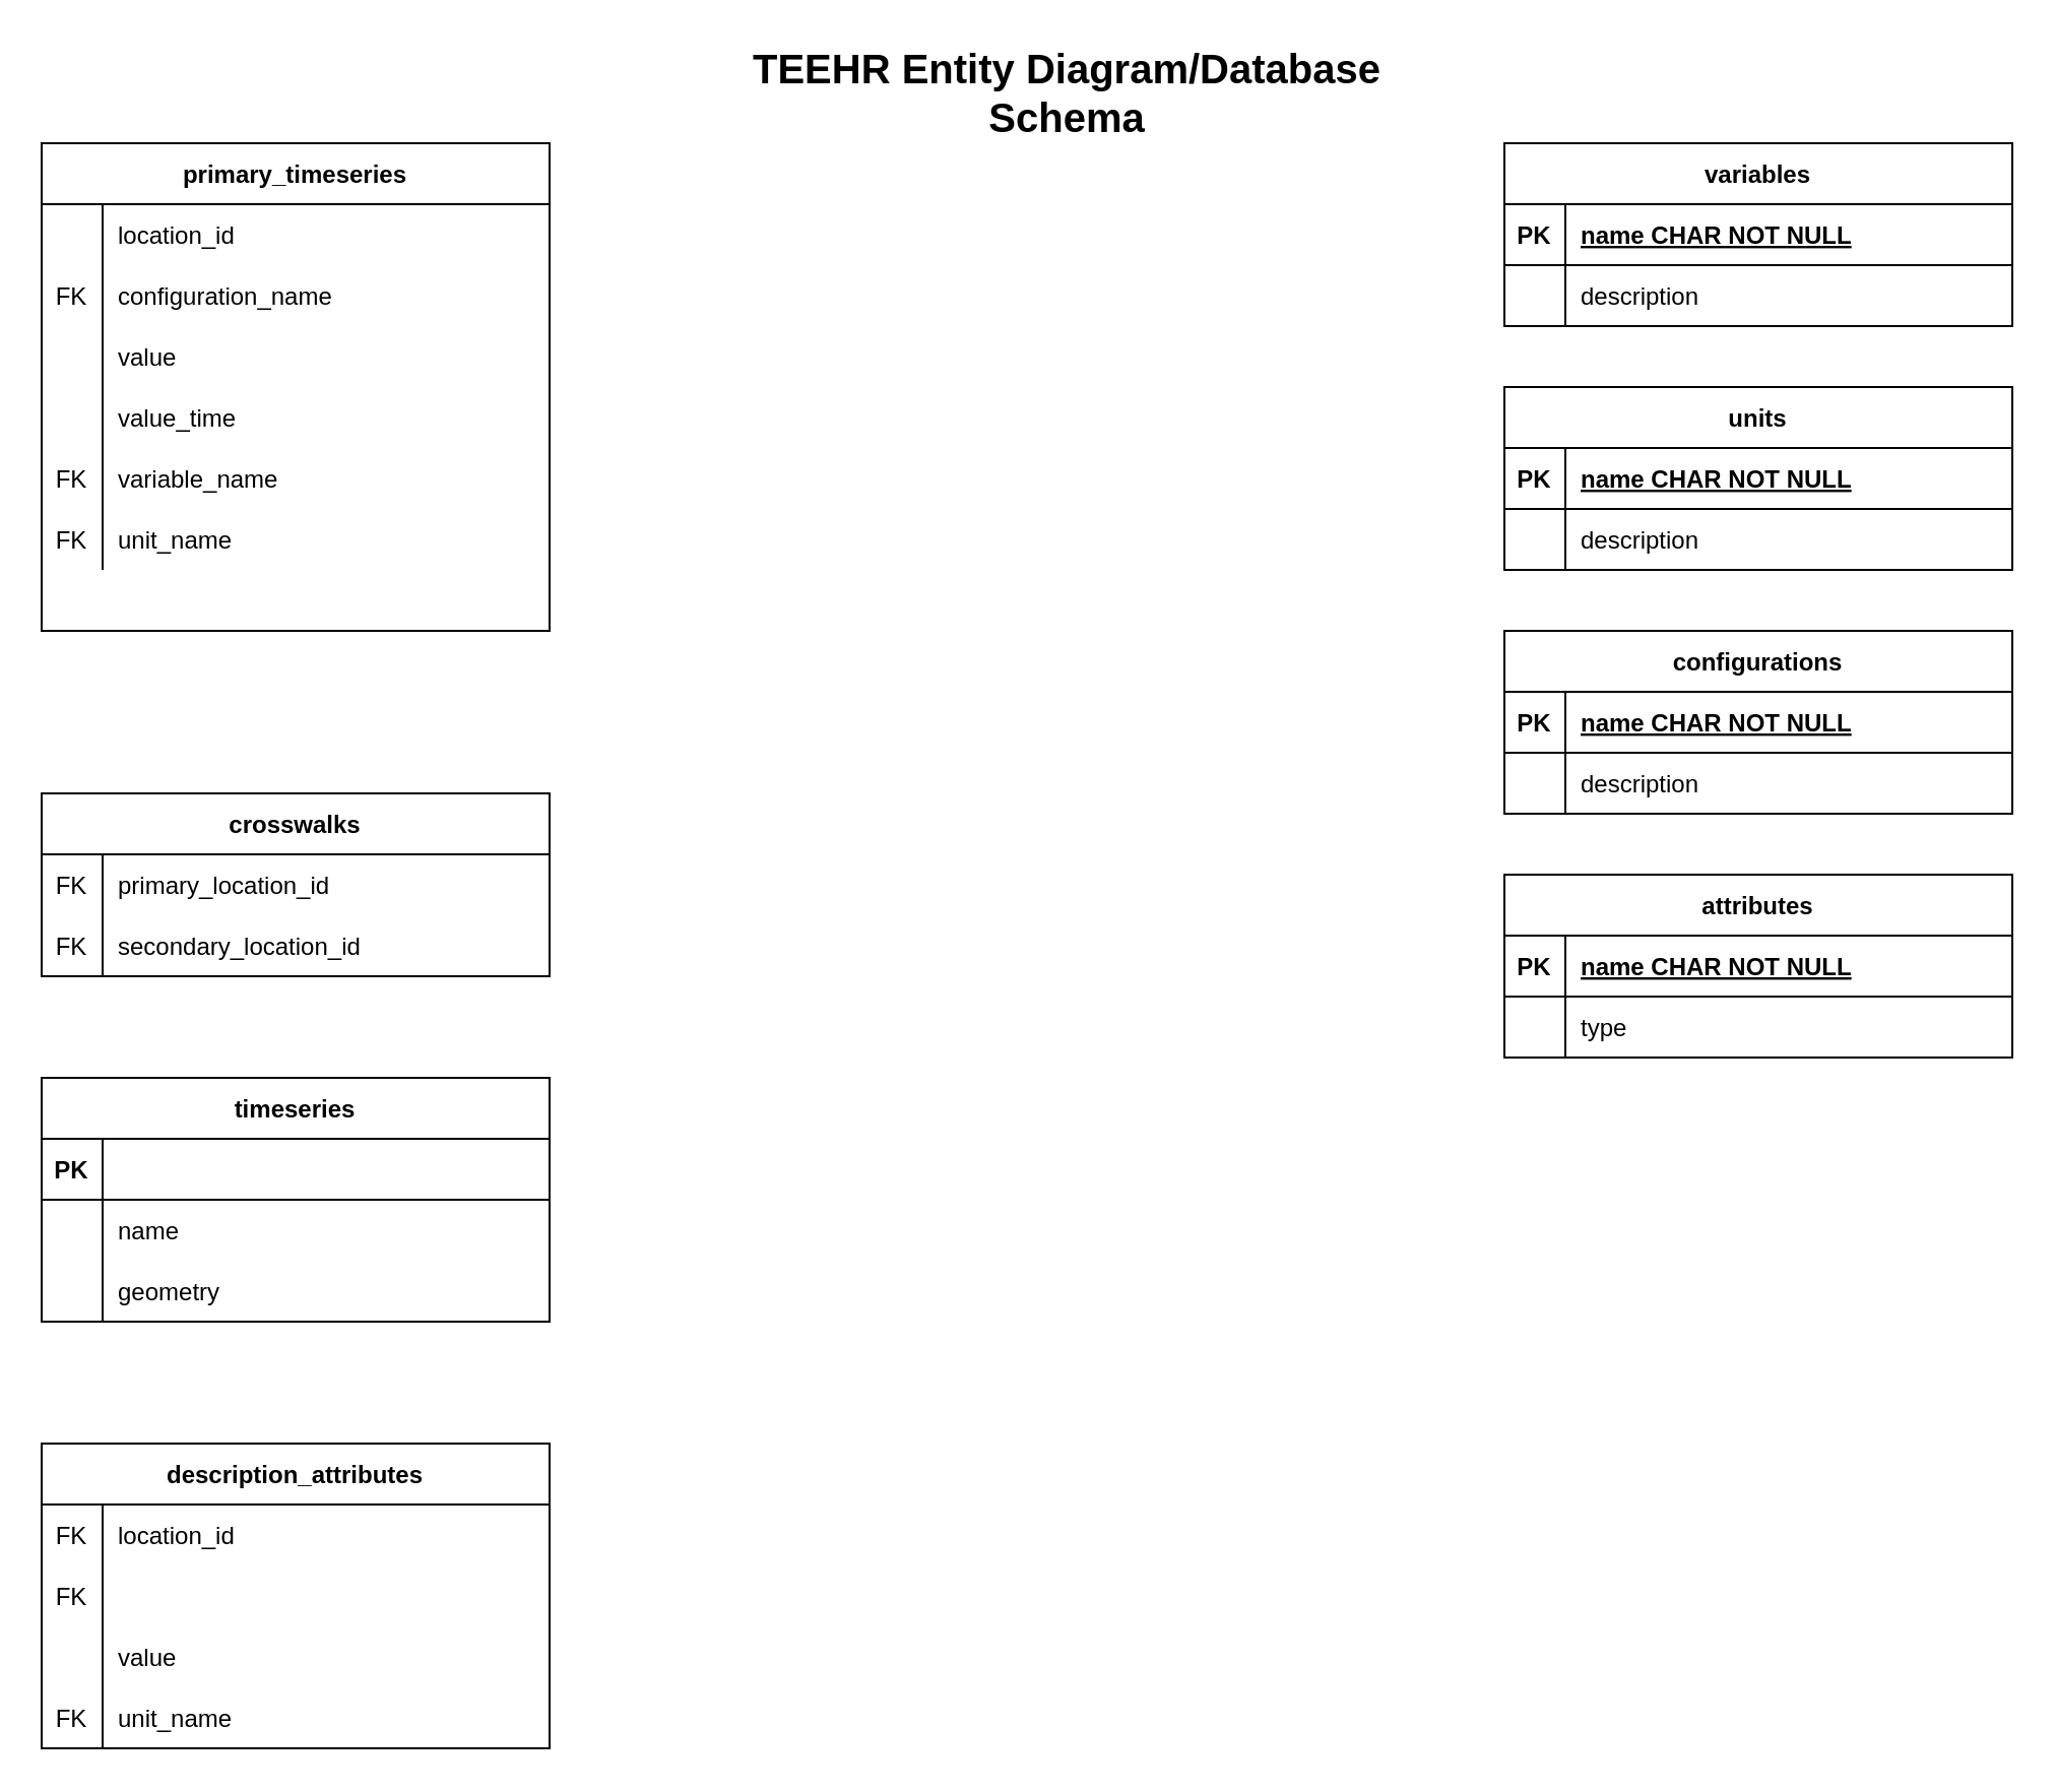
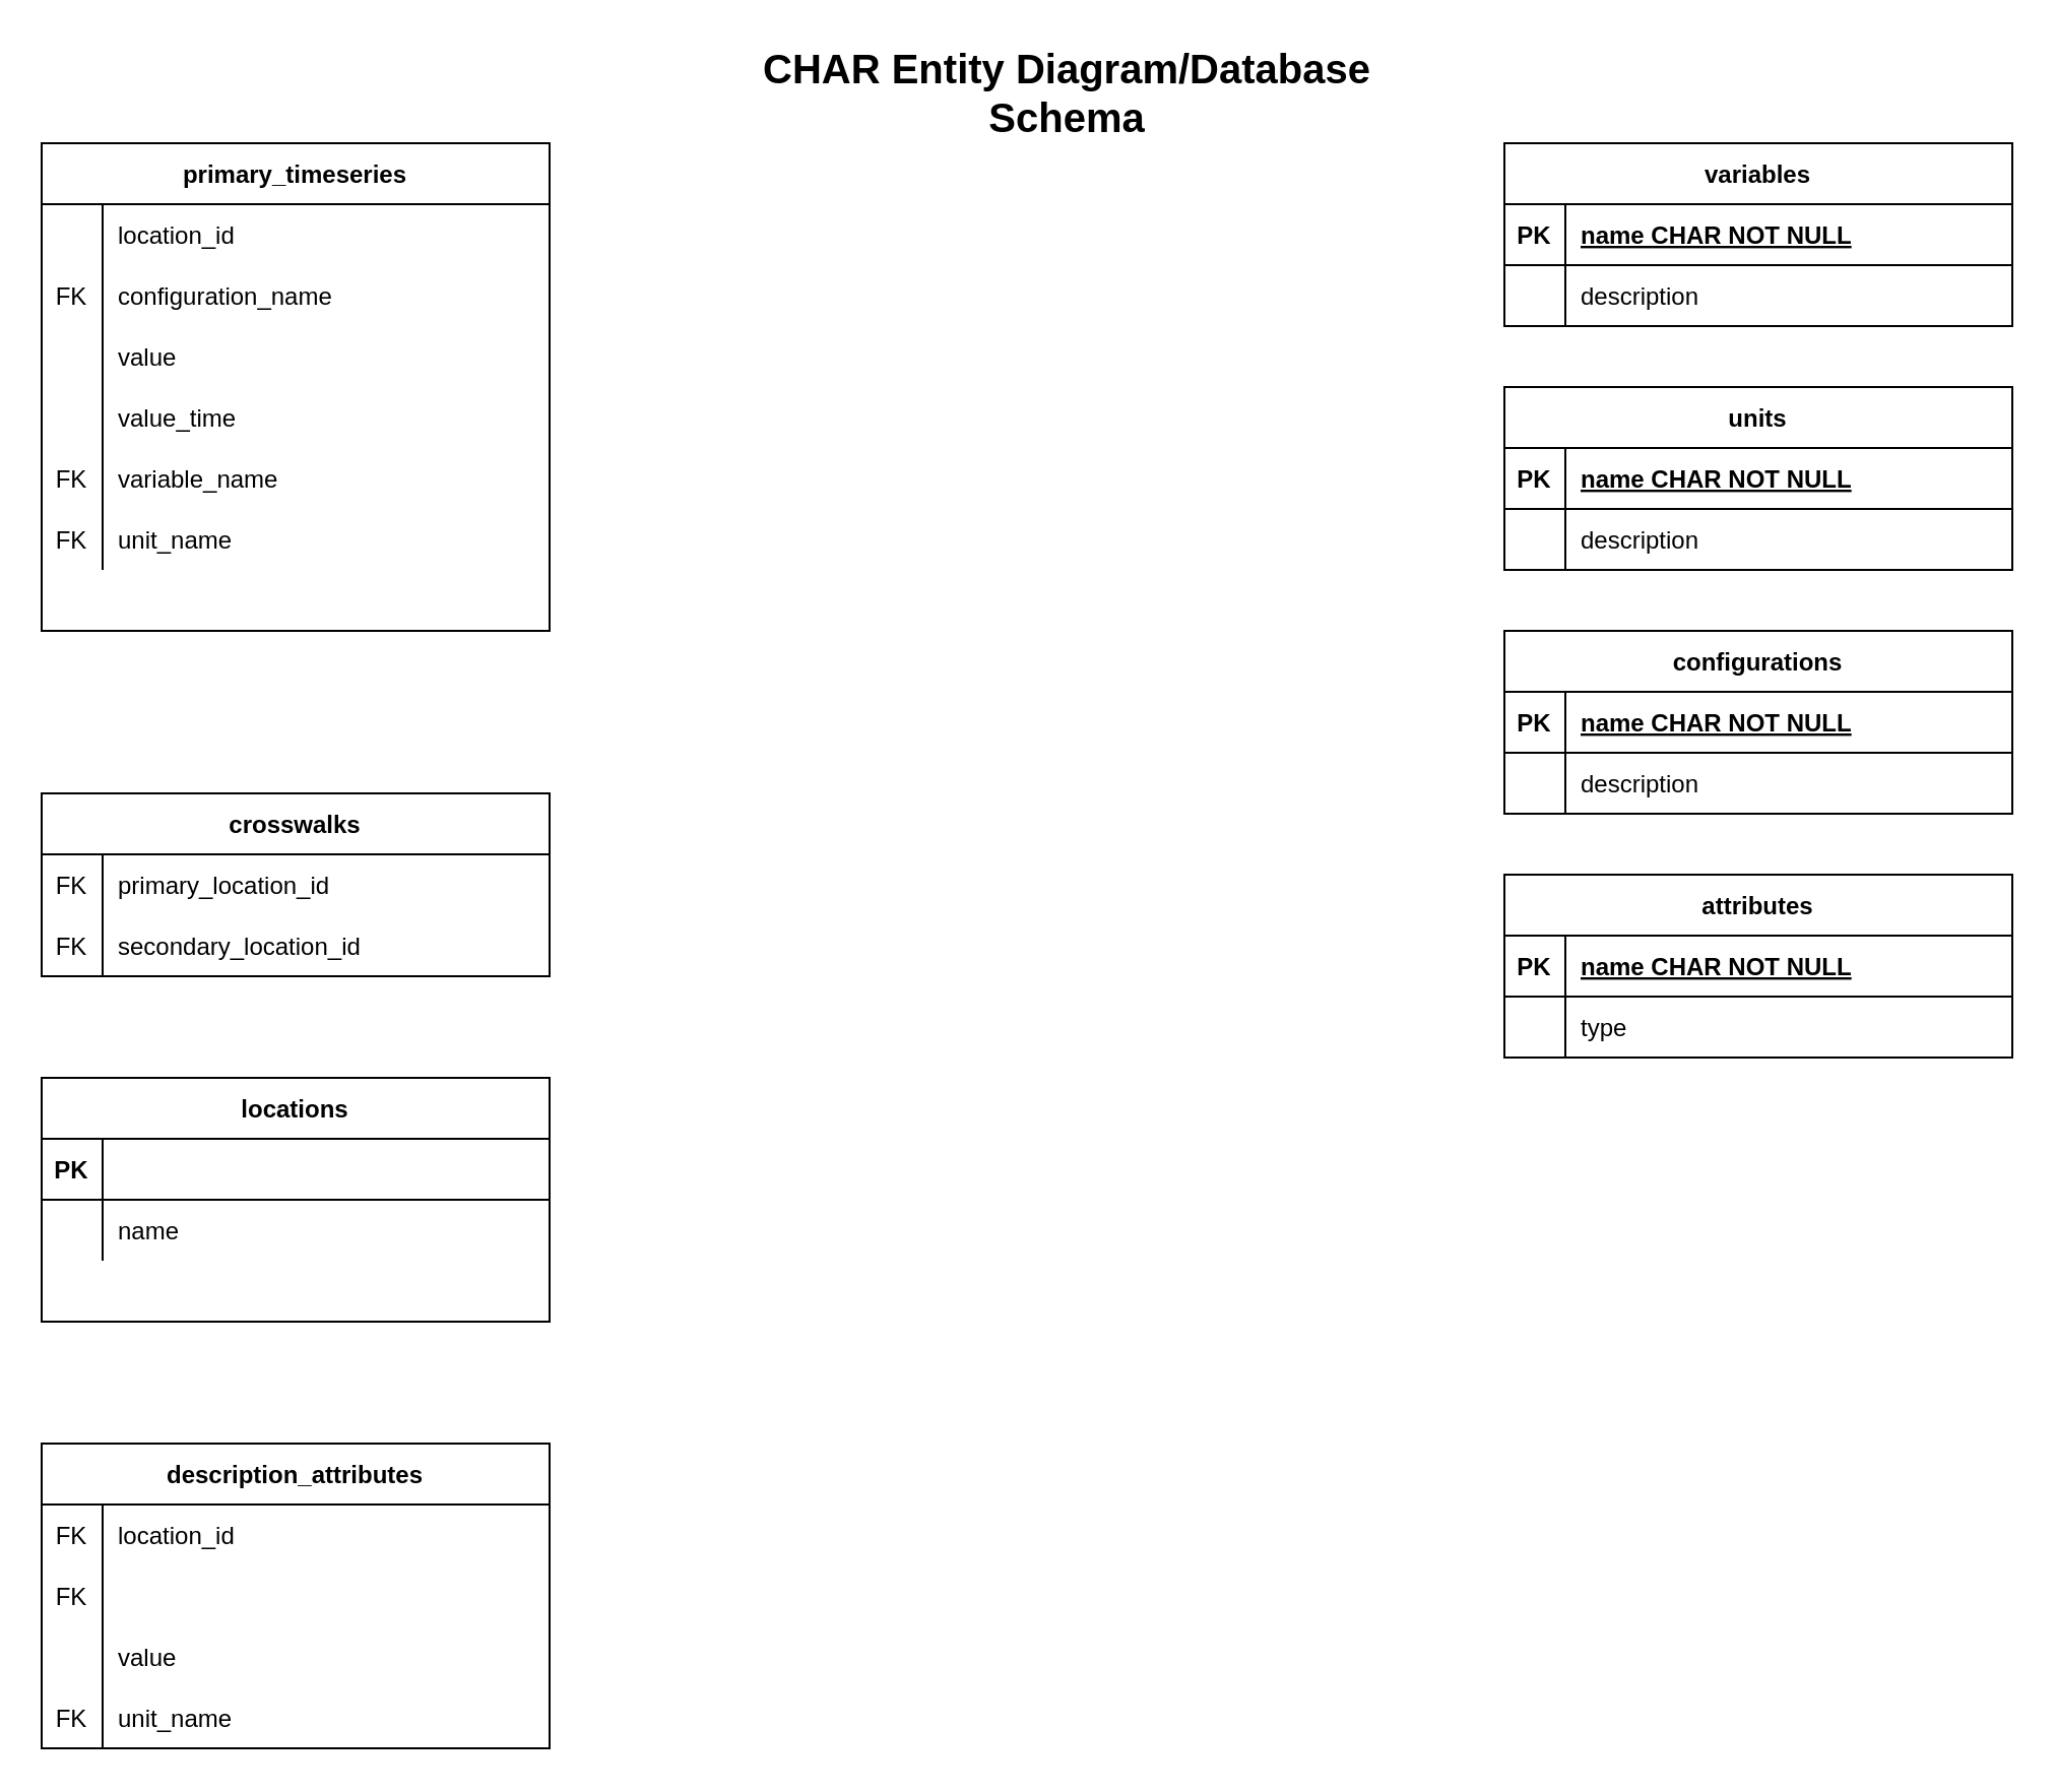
- <mxCell id="23" value="TEEHR Entity Diagram/Database Schema" style="text;html=1;strokeColor=none;fillColor=none;align=center;verticalAlign=middle;whiteSpace=wrap;rounded=0;fontSize=20;fontStyle=1" parent="1" vertex="1"><mxGeometry x="360" y="20" width="330" height="50" as="geometry" /></mxCell>
+ <mxCell id="23" value="CHAR Entity Diagram/Database Schema" style="text;html=1;strokeColor=none;fillColor=none;align=center;verticalAlign=middle;whiteSpace=wrap;rounded=0;fontSize=20;fontStyle=1" parent="1" vertex="1"><mxGeometry x="360" y="20" width="330" height="50" as="geometry" /></mxCell>
- <mxCell id="71" value="timeseries" style="shape=table;startSize=30;container=1;collapsible=1;childLayout=tableLayout;fixedRows=1;rowLines=0;fontStyle=1;align=center;resizeLast=1;" vertex="1" parent="1"><mxGeometry x="20" y="530" width="250" height="120" as="geometry" /></mxCell>
+ <mxCell id="71" value="locations" style="shape=table;startSize=30;container=1;collapsible=1;childLayout=tableLayout;fixedRows=1;rowLines=0;fontStyle=1;align=center;resizeLast=1;" vertex="1" parent="1"><mxGeometry x="20" y="530" width="250" height="120" as="geometry" /></mxCell>
- <mxCell id="79" value="geometry" style="shape=partialRectangle;overflow=hidden;connectable=0;fillColor=none;top=0;left=0;bottom=0;right=0;align=left;spacingLeft=6;" vertex="1" parent="77"><mxGeometry x="30" width="220" height="30" as="geometry"><mxRectangle width="220" height="30" as="alternateBounds" /></mxGeometry></mxCell>
